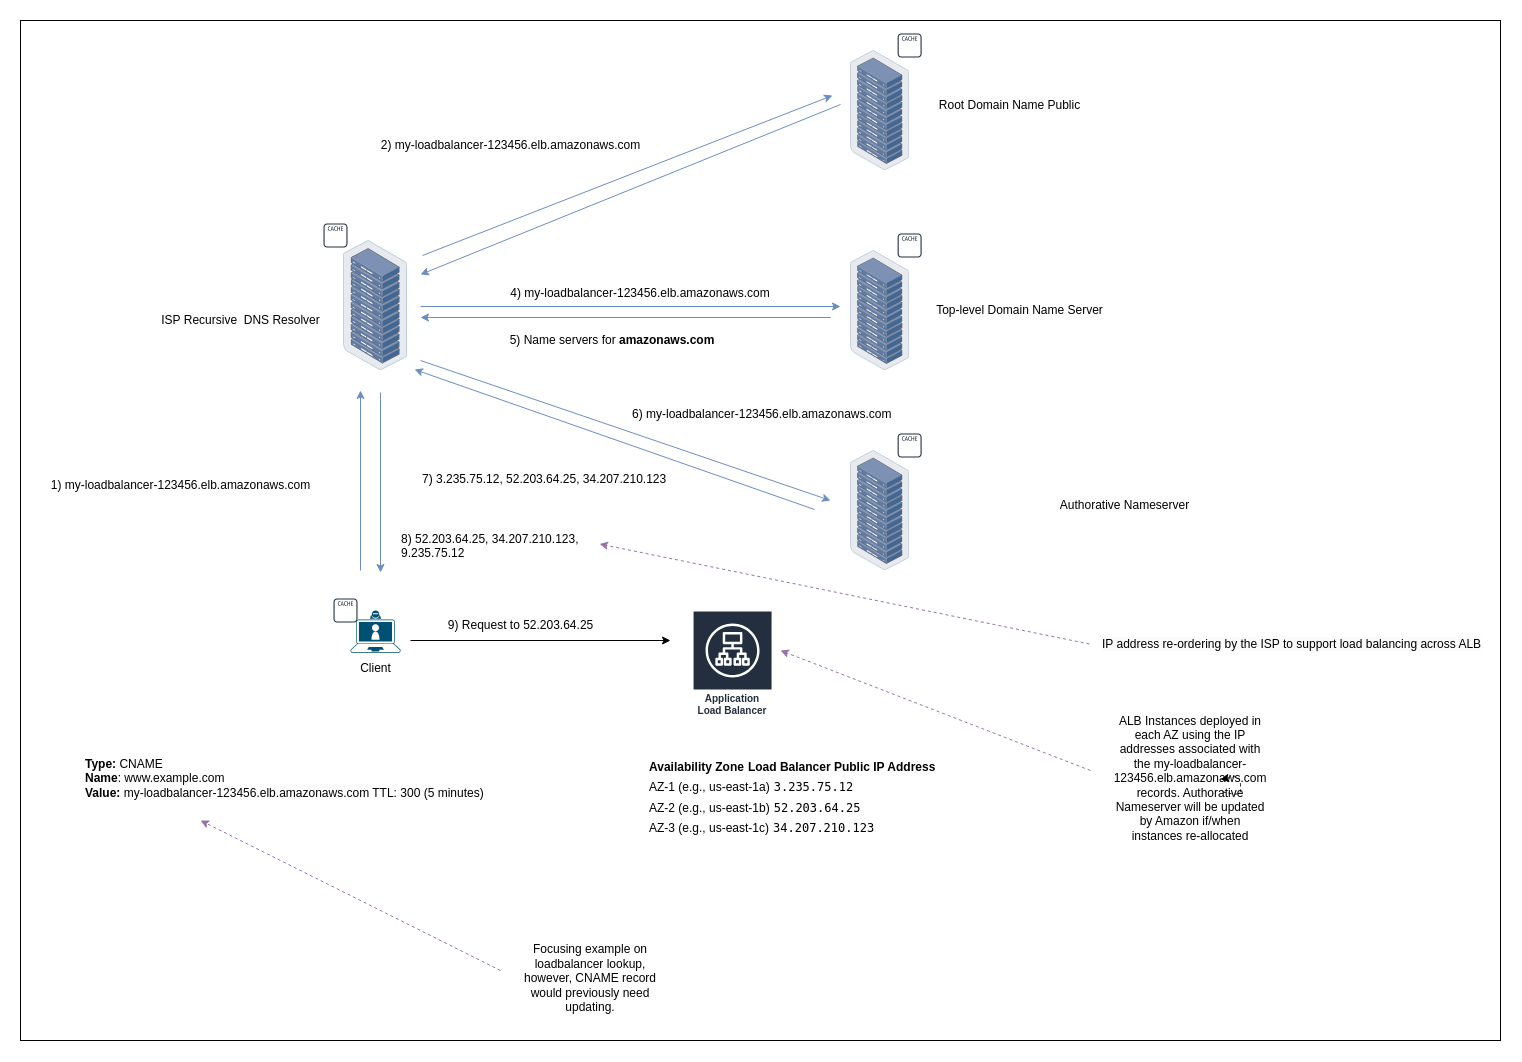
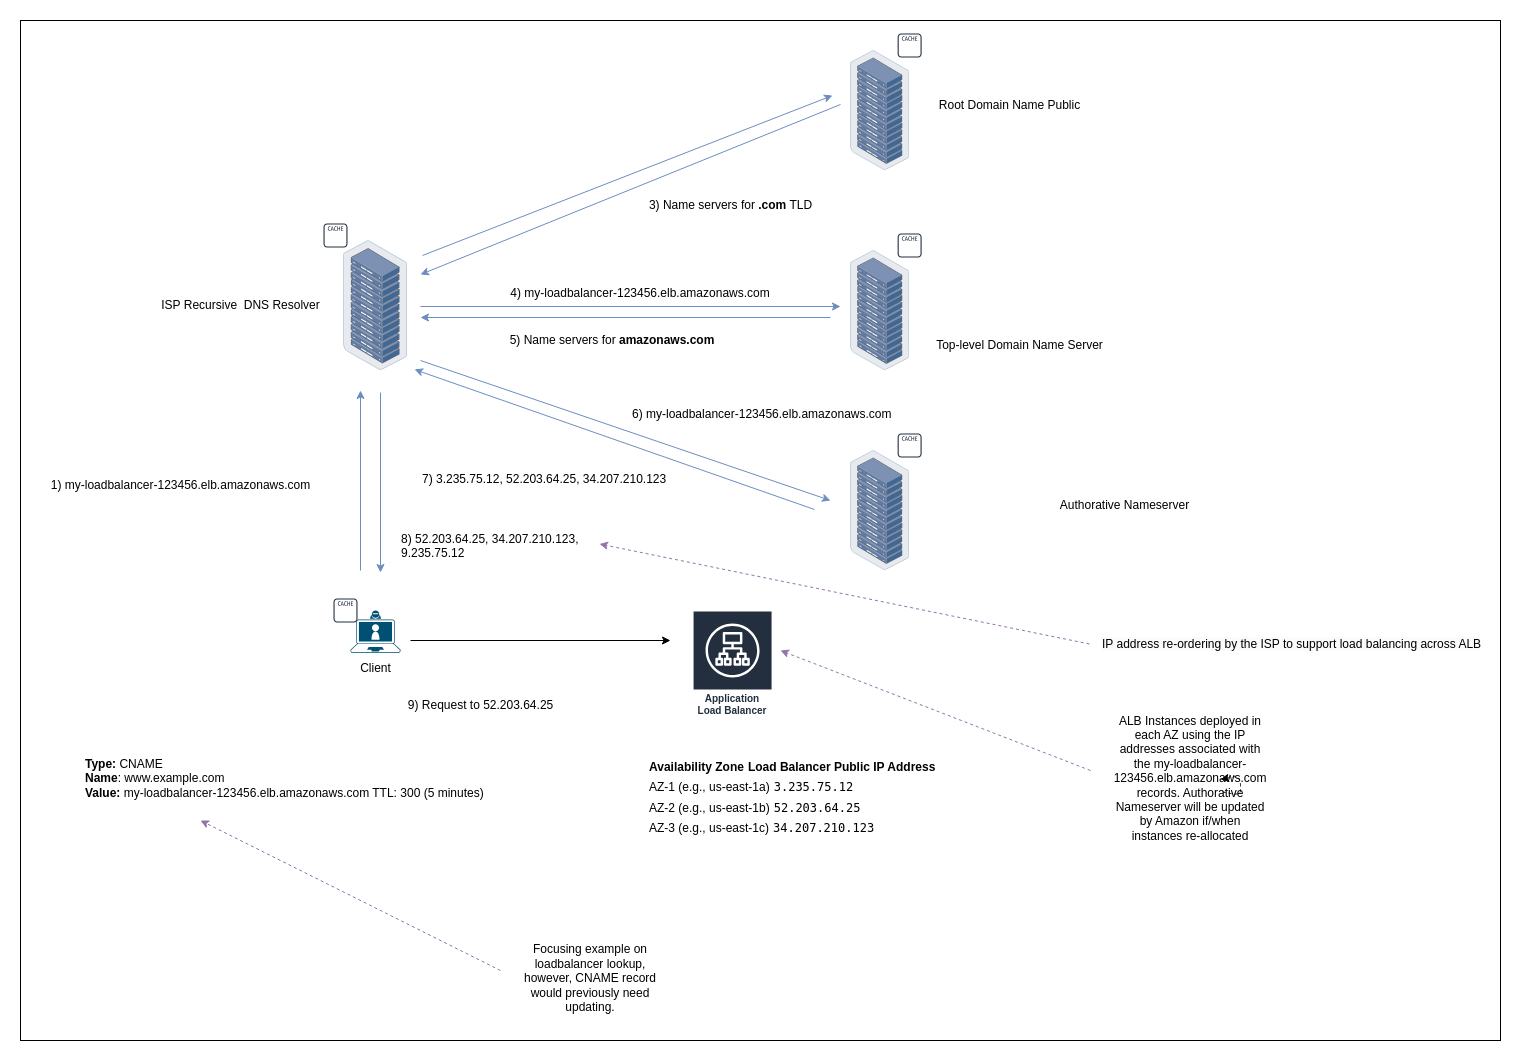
- <mxCell id="26" value="2) my-loadbalancer-123456.elb.amazonaws.com" style="text;html=1;align=center;verticalAlign=middle;resizable=0;points=[];autosize=1;strokeColor=none;fillColor=none;" parent="1" vertex="1"><mxGeometry x="370" y="130" width="280" height="30" as="geometry" /></mxCell>
+ <mxCell id="27" value="3) Name servers for &lt;b&gt;.com&lt;/b&gt; TLD" style="text;html=1;align=center;verticalAlign=middle;resizable=0;points=[];autosize=1;strokeColor=none;fillColor=none;" parent="1" vertex="1"><mxGeometry x="635" y="190" width="190" height="30" as="geometry" /></mxCell>
- <mxCell id="7" value="Top-level Domain Name Server" style="text;html=1;align=center;verticalAlign=middle;resizable=0;points=[];autosize=1;strokeColor=none;fillColor=none;" parent="1" vertex="1"><mxGeometry x="924.13" y="295" width="190" height="30" as="geometry" /></mxCell>
+ <mxCell id="7" value="Top-level Domain Name Server" style="text;html=1;align=center;verticalAlign=middle;resizable=0;points=[];autosize=1;strokeColor=none;fillColor=none;" parent="1" vertex="1"><mxGeometry x="924.13" y="330" width="190" height="30" as="geometry" /></mxCell>
- <mxCell id="14" value="ISP Recursive&amp;nbsp; DNS Resolver" style="text;html=1;align=center;verticalAlign=middle;resizable=0;points=[];autosize=1;strokeColor=none;fillColor=none;" parent="1" vertex="1"><mxGeometry x="150" y="305" width="180" height="30" as="geometry" /></mxCell>
+ <mxCell id="14" value="ISP Recursive&amp;nbsp; DNS Resolver" style="text;html=1;align=center;verticalAlign=middle;resizable=0;points=[];autosize=1;strokeColor=none;fillColor=none;" parent="1" vertex="1"><mxGeometry x="150" y="290" width="180" height="30" as="geometry" /></mxCell>
- <mxCell id="34" value="9) Request to&amp;nbsp;&lt;span style=&quot;&quot;&gt;52.203.64.25&lt;/span&gt;" style="text;html=1;align=center;verticalAlign=middle;resizable=0;points=[];autosize=1;strokeColor=none;fillColor=none;" parent="1" vertex="1"><mxGeometry x="435" y="610" width="170" height="30" as="geometry" /></mxCell>
+ <mxCell id="34" value="9) Request to&amp;nbsp;&lt;span style=&quot;&quot;&gt;52.203.64.25&lt;/span&gt;" style="text;html=1;align=center;verticalAlign=middle;resizable=0;points=[];autosize=1;strokeColor=none;fillColor=none;" parent="1" vertex="1"><mxGeometry x="395" y="690" width="170" height="30" as="geometry" /></mxCell>
